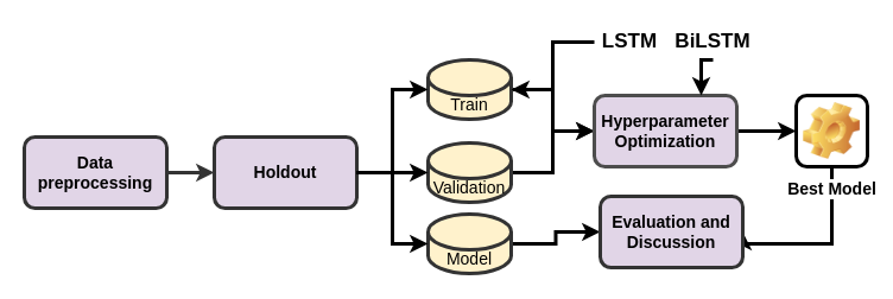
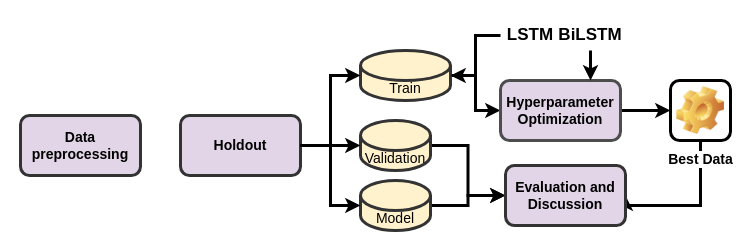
- <mxCell id="22" value="BiLSTM" style="text;html=1;align=center;verticalAlign=middle;whiteSpace=wrap;rounded=0;fontStyle=1;strokeWidth=4;fontSize=17;" vertex="1" parent="1"><mxGeometry x="570" y="20" width="60" height="30" as="geometry" /></mxCell>
+ <mxCell id="22" value="BiLSTM" style="text;html=1;align=center;verticalAlign=middle;whiteSpace=wrap;rounded=0;fontStyle=1;strokeWidth=4;fontSize=17;" vertex="1" parent="1"><mxGeometry x="560" y="20" width="60" height="30" as="geometry" /></mxCell>
- <mxCell id="6" value="Train" style="shape=cylinder3;whiteSpace=wrap;html=1;boundedLbl=1;backgroundOutline=1;size=15;strokeWidth=3;fontSize=14;fontStyle=0;fillColor=#fff2cc;strokeColor=#333333;" vertex="1" parent="1"><mxGeometry x="360" y="50" width="70" height="50" as="geometry" /></mxCell>
+ <mxCell id="6" value="Train" style="shape=cylinder3;whiteSpace=wrap;html=1;boundedLbl=1;backgroundOutline=1;size=15;strokeWidth=3;fontSize=14;fontStyle=0;fillColor=#fff2cc;strokeColor=#333333;" vertex="1" parent="1"><mxGeometry x="360" y="50" width="90" height="50" as="geometry" /></mxCell>
- <mxCell id="7" style="edgeStyle=orthogonalEdgeStyle;rounded=0;orthogonalLoop=1;jettySize=auto;html=1;entryX=0;entryY=0.5;entryDx=0;entryDy=0;strokeWidth=3;fontSize=14;fontStyle=1" edge="1" parent="1" source="8" target="15"><mxGeometry relative="1" as="geometry" /></mxCell>
+ <mxCell id="7" style="edgeStyle=orthogonalEdgeStyle;rounded=0;orthogonalLoop=1;jettySize=auto;html=1;strokeWidth=3;fontSize=14;fontStyle=1;" edge="1" parent="1" source="8" target="18"><mxGeometry relative="1" as="geometry" /></mxCell>
- <mxCell id="2" style="edgeStyle=orthogonalEdgeStyle;rounded=0;orthogonalLoop=1;jettySize=auto;html=1;exitX=1;exitY=0.5;exitDx=0;exitDy=0;entryX=0;entryY=0.5;entryDx=0;entryDy=0;strokeWidth=3;fontSize=14;fontStyle=1;fillColor=#e1d5e7;strokeColor=#333333;" edge="1" parent="1" source="3" target="4"><mxGeometry relative="1" as="geometry" /></mxCell>
- <mxCell id="17" value="Best Model" style="icon;html=1;image=img/clipart/Gear_128x128.png;strokeWidth=3;fontSize=14;fontStyle=1" vertex="1" parent="1"><mxGeometry x="670" y="80" width="60" height="60" as="geometry" /></mxCell>
+ <mxCell id="17" value="Best Data" style="icon;html=1;image=img/clipart/Gear_128x128.png;strokeWidth=3;fontSize=14;fontStyle=1" vertex="1" parent="1"><mxGeometry x="670" y="80" width="60" height="60" as="geometry" /></mxCell>
